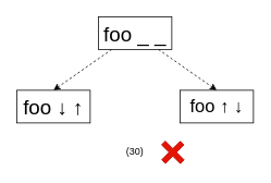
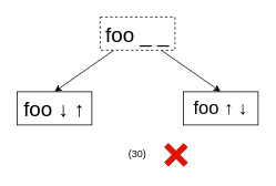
- <mxCell id="4" value="foo _ _" style="rounded=0;whiteSpace=wrap;html=1;fontSize=25;" parent="1" vertex="1"><mxGeometry x="120" y="20" width="90" height="40" as="geometry" /></mxCell>
+ <mxCell id="4" value="foo _ _" style="rounded=0;whiteSpace=wrap;html=1;fontSize=25;dashed=1;" parent="1" vertex="1"><mxGeometry x="120" y="20" width="90" height="40" as="geometry" /></mxCell>
- <mxCell id="3" style="edgeStyle=none;rounded=0;orthogonalLoop=1;jettySize=auto;html=1;entryX=0.5;entryY=0;entryDx=0;entryDy=0;dashed=1;" parent="1" source="4" target="6" edge="1"><mxGeometry relative="1" as="geometry" /></mxCell>
+ <mxCell id="3" style="edgeStyle=none;rounded=0;orthogonalLoop=1;jettySize=auto;html=1;entryX=0.5;entryY=0;entryDx=0;entryDy=0;" parent="1" source="4" target="6" edge="1"><mxGeometry relative="1" as="geometry" /></mxCell>
- <mxCell id="2" style="edgeStyle=none;rounded=0;orthogonalLoop=1;jettySize=auto;html=1;entryX=0.5;entryY=0;entryDx=0;entryDy=0;dashed=1;" parent="1" source="4" target="5" edge="1"><mxGeometry relative="1" as="geometry" /></mxCell>
+ <mxCell id="2" style="edgeStyle=none;rounded=0;orthogonalLoop=1;jettySize=auto;html=1;entryX=0.5;entryY=0;entryDx=0;entryDy=0;" parent="1" source="4" target="5" edge="1"><mxGeometry relative="1" as="geometry" /></mxCell>
